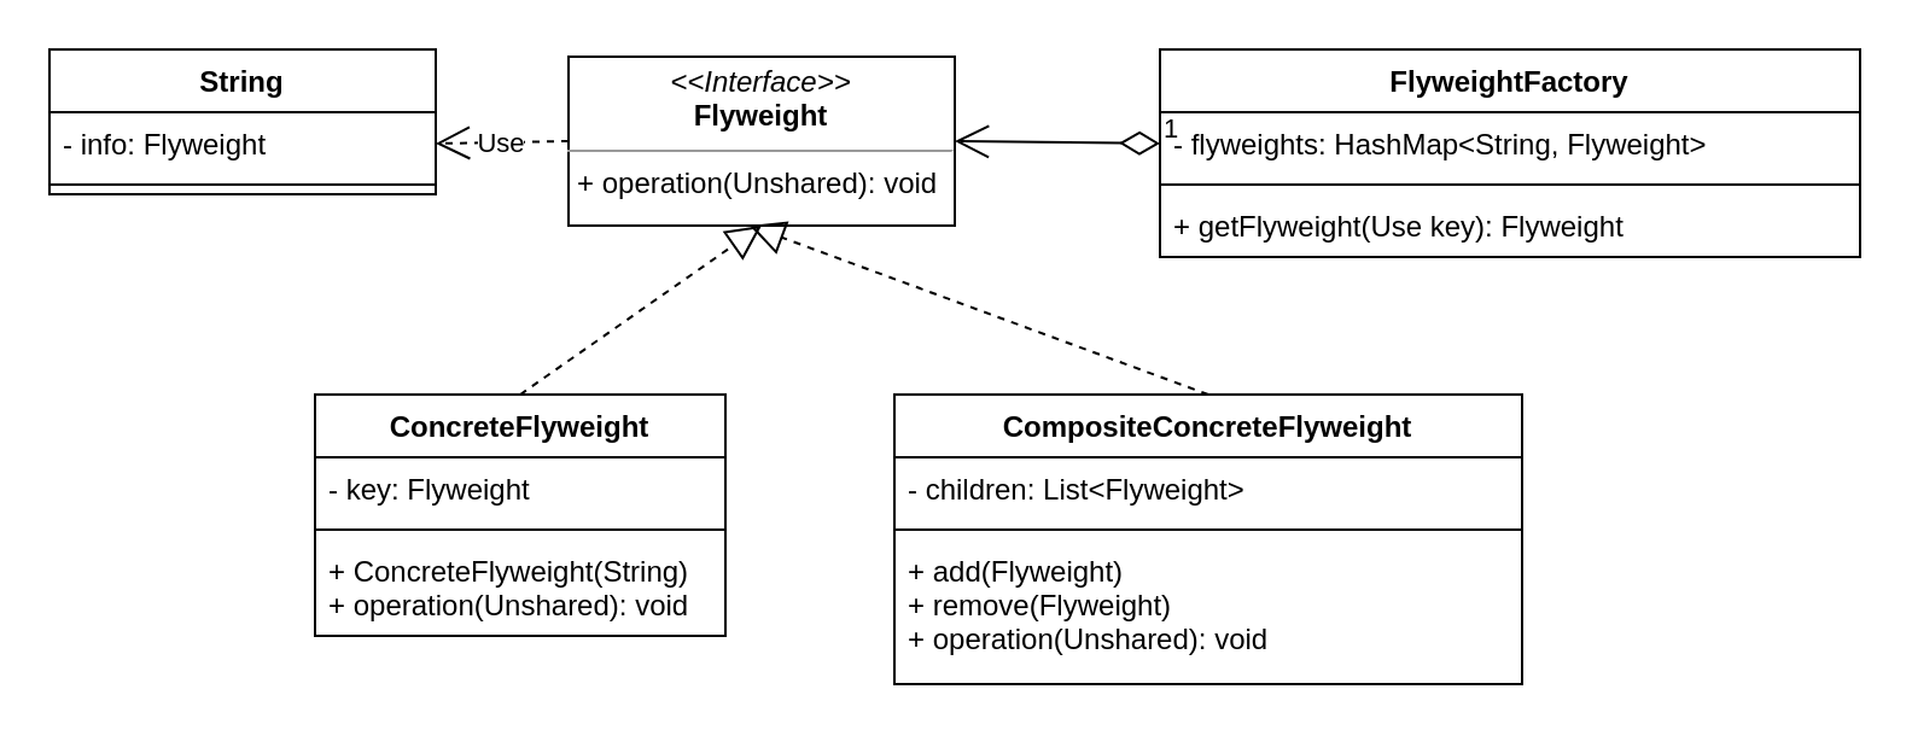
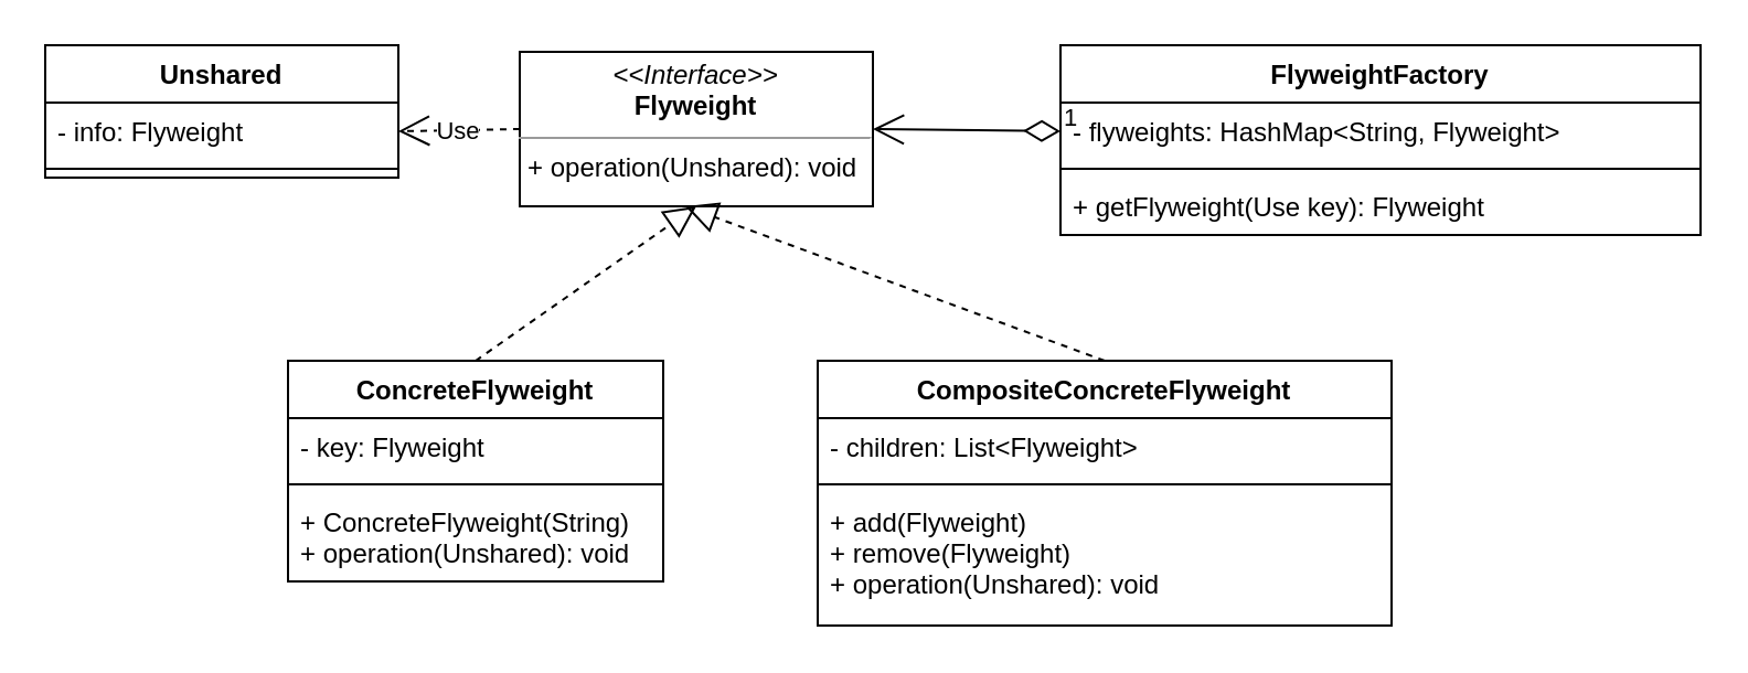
- <mxCell id="13" value="String" style="swimlane;fontStyle=1;align=center;verticalAlign=top;childLayout=stackLayout;horizontal=1;startSize=26;horizontalStack=0;resizeParent=1;resizeParentMax=0;resizeLast=0;collapsible=1;marginBottom=0;" parent="1" vertex="1"><mxGeometry x="20" y="20" width="160" height="60" as="geometry" /></mxCell>
+ <mxCell id="13" value="Unshared" style="swimlane;fontStyle=1;align=center;verticalAlign=top;childLayout=stackLayout;horizontal=1;startSize=26;horizontalStack=0;resizeParent=1;resizeParentMax=0;resizeLast=0;collapsible=1;marginBottom=0;" parent="1" vertex="1"><mxGeometry x="20" y="20" width="160" height="60" as="geometry" /></mxCell>
